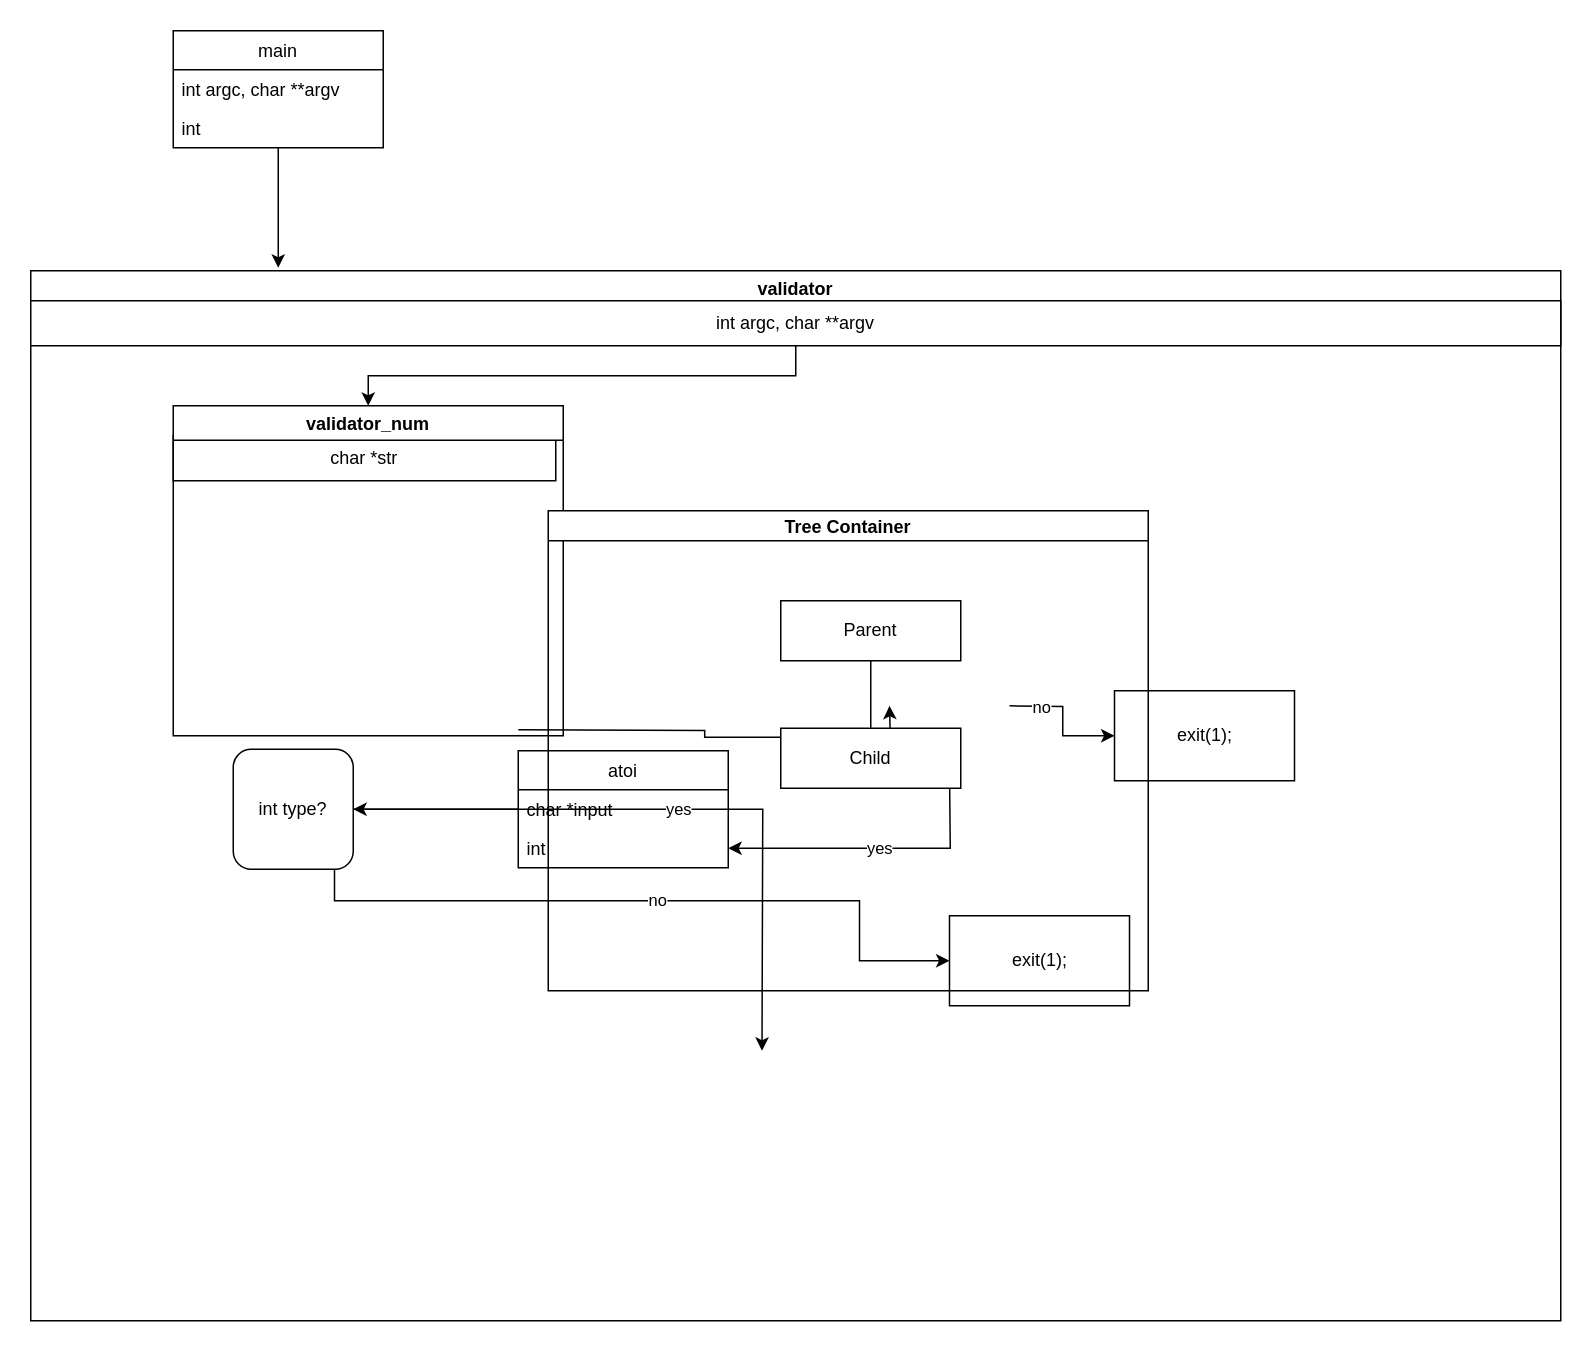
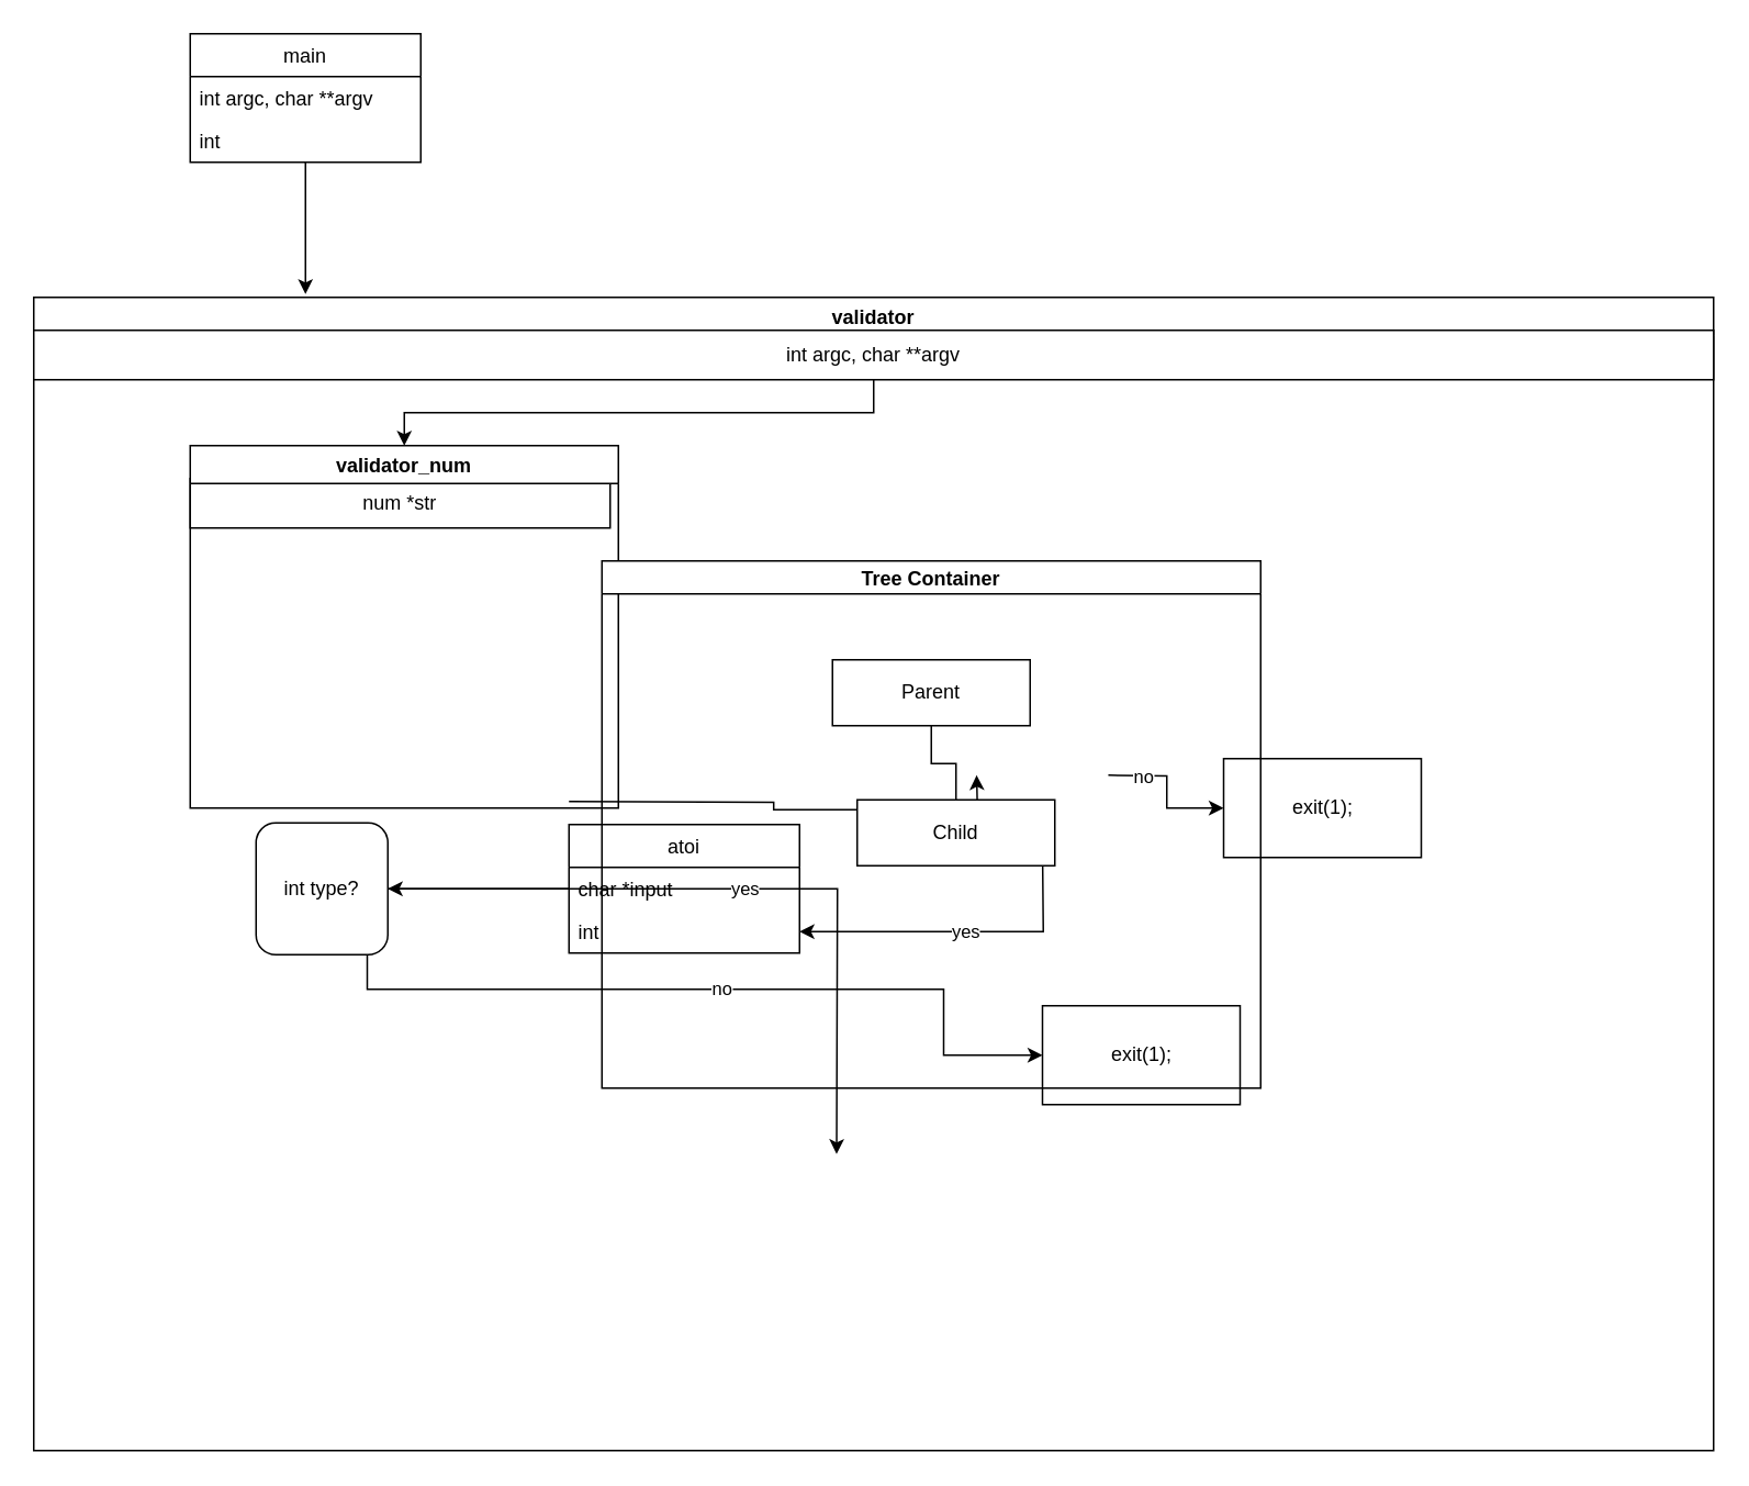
- <mxCell id="21" value="char *str" style="whiteSpace=wrap;html=1;" vertex="1" parent="6"><mxGeometry x="95" y="110" width="255" height="30" as="geometry" /></mxCell>
+ <mxCell id="21" value="num *str" style="whiteSpace=wrap;html=1;" vertex="1" parent="6"><mxGeometry x="95" y="110" width="255" height="30" as="geometry" /></mxCell>
- <mxCell id="26" value="Parent" style="whiteSpace=wrap;html=1;treeFolding=1;treeMoving=1;newEdgeStyle={&quot;edgeStyle&quot;:&quot;elbowEdgeStyle&quot;,&quot;startArrow&quot;:&quot;none&quot;,&quot;endArrow&quot;:&quot;none&quot;};" vertex="1" parent="24"><mxGeometry x="155" y="60" width="120" height="40" as="geometry" /></mxCell>
+ <mxCell id="26" value="Parent" style="whiteSpace=wrap;html=1;treeFolding=1;treeMoving=1;newEdgeStyle={&quot;edgeStyle&quot;:&quot;elbowEdgeStyle&quot;,&quot;startArrow&quot;:&quot;none&quot;,&quot;endArrow&quot;:&quot;none&quot;};" vertex="1" parent="24"><mxGeometry x="140" y="60" width="120" height="40" as="geometry" /></mxCell>
